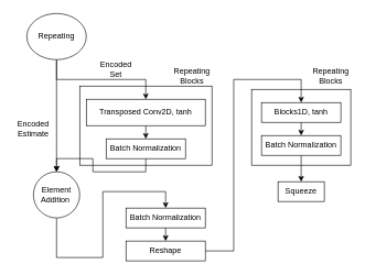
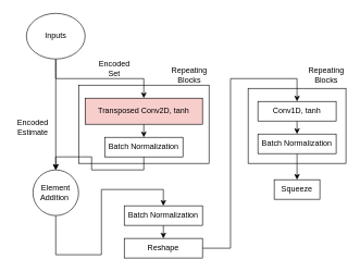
- <mxCell id="4" value="Repeating" style="ellipse;whiteSpace=wrap;html=1;" vertex="1" parent="1"><mxGeometry x="40" y="20" width="90" height="70" as="geometry" /></mxCell>
+ <mxCell id="4" value="Inputs" style="ellipse;whiteSpace=wrap;html=1;" vertex="1" parent="1"><mxGeometry x="40" y="20" width="90" height="70" as="geometry" /></mxCell>
- <mxCell id="6" value="Transposed Conv2D, tanh" style="rounded=0;whiteSpace=wrap;html=1;" vertex="1" parent="1"><mxGeometry x="130" y="150" width="180" height="40" as="geometry" /></mxCell>
+ <mxCell id="6" value="Transposed Conv2D, tanh" style="rounded=0;whiteSpace=wrap;html=1;fillColor=#f8cecc;" vertex="1" parent="1"><mxGeometry x="130" y="150" width="180" height="40" as="geometry" /></mxCell>
- <mxCell id="20" value="Blocks1D, tanh" style="rounded=0;whiteSpace=wrap;html=1;fillColor=default;" vertex="1" parent="1"><mxGeometry x="395" y="155" width="120" height="30" as="geometry" /></mxCell>
+ <mxCell id="20" value="Conv1D, tanh" style="rounded=0;whiteSpace=wrap;html=1;fillColor=default;" vertex="1" parent="1"><mxGeometry x="395" y="155" width="120" height="30" as="geometry" /></mxCell>
